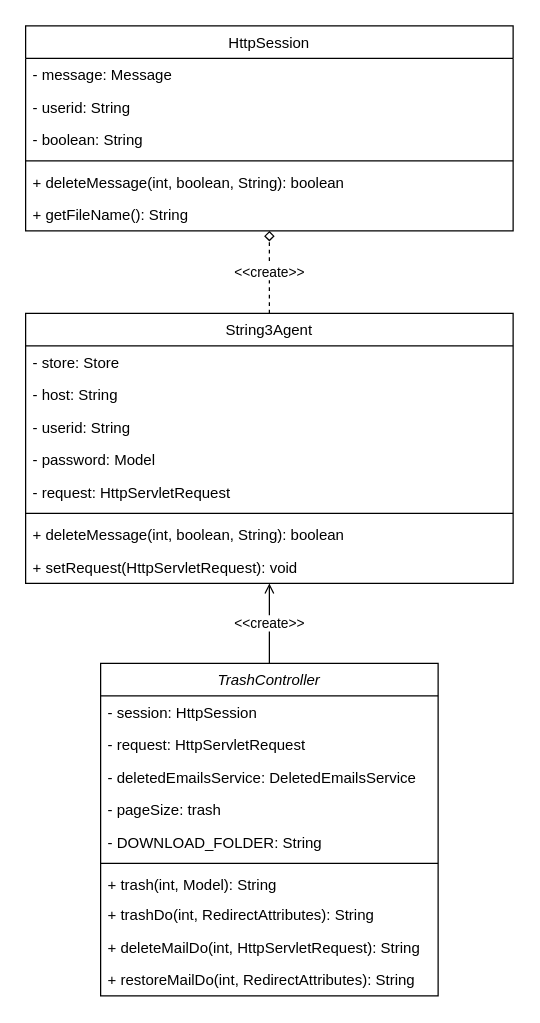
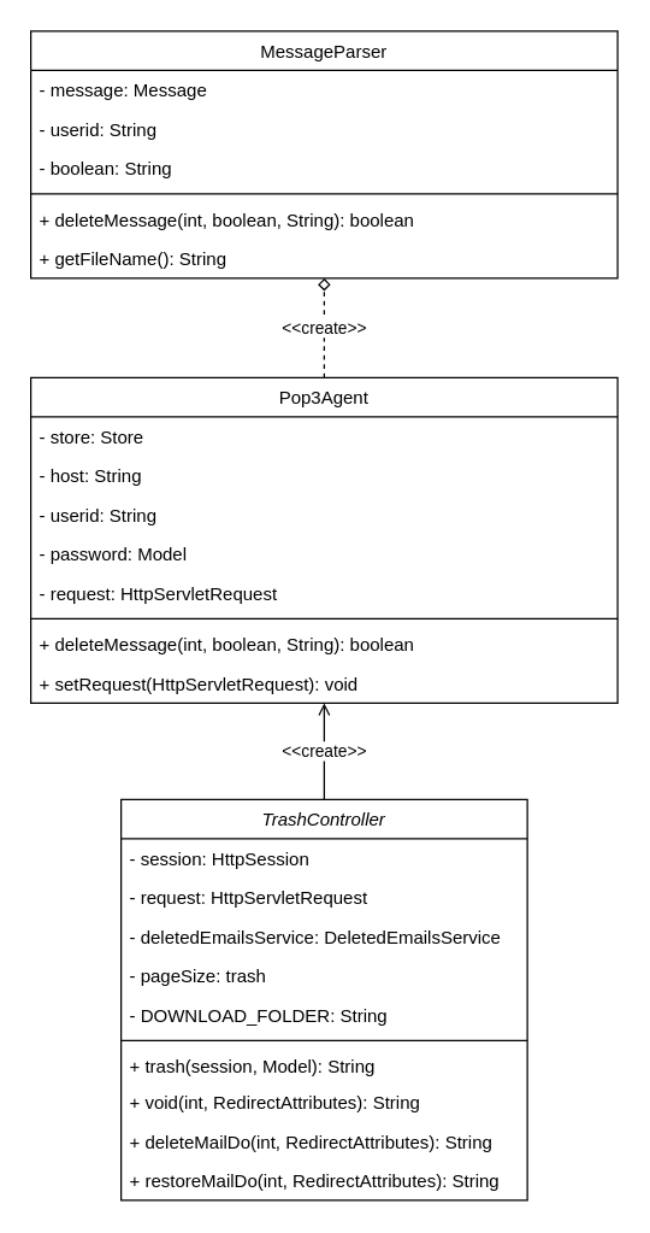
- <mxCell id="23" value="HttpSession" style="swimlane;fontStyle=0;align=center;verticalAlign=top;childLayout=stackLayout;horizontal=1;startSize=26;horizontalStack=0;resizeParent=1;resizeLast=0;collapsible=1;marginBottom=0;rounded=0;shadow=0;strokeWidth=1;" vertex="1" parent="1"><mxGeometry x="20" y="20" width="390" height="164" as="geometry"><mxRectangle x="340" y="380" width="170" height="26" as="alternateBounds" /></mxGeometry></mxCell>
+ <mxCell id="23" value="MessageParser" style="swimlane;fontStyle=0;align=center;verticalAlign=top;childLayout=stackLayout;horizontal=1;startSize=26;horizontalStack=0;resizeParent=1;resizeLast=0;collapsible=1;marginBottom=0;rounded=0;shadow=0;strokeWidth=1;" vertex="1" parent="1"><mxGeometry x="20" y="20" width="390" height="164" as="geometry"><mxRectangle x="340" y="380" width="170" height="26" as="alternateBounds" /></mxGeometry></mxCell>
- <mxCell id="3" value="String3Agent" style="swimlane;fontStyle=0;align=center;verticalAlign=top;childLayout=stackLayout;horizontal=1;startSize=26;horizontalStack=0;resizeParent=1;resizeLast=0;collapsible=1;marginBottom=0;rounded=0;shadow=0;strokeWidth=1;" parent="1" vertex="1"><mxGeometry x="20" y="250" width="390" height="216" as="geometry"><mxRectangle x="340" y="380" width="170" height="26" as="alternateBounds" /></mxGeometry></mxCell>
+ <mxCell id="3" value="Pop3Agent" style="swimlane;fontStyle=0;align=center;verticalAlign=top;childLayout=stackLayout;horizontal=1;startSize=26;horizontalStack=0;resizeParent=1;resizeLast=0;collapsible=1;marginBottom=0;rounded=0;shadow=0;strokeWidth=1;" parent="1" vertex="1"><mxGeometry x="20" y="250" width="390" height="216" as="geometry"><mxRectangle x="340" y="380" width="170" height="26" as="alternateBounds" /></mxGeometry></mxCell>
- <mxCell id="19" value="+ trash(int, Model): String" style="text;align=left;verticalAlign=top;spacingLeft=4;spacingRight=4;overflow=hidden;rotatable=0;points=[[0,0.5],[1,0.5]];portConstraint=eastwest;" parent="12" vertex="1"><mxGeometry y="164" width="270" height="24" as="geometry" /></mxCell>
+ <mxCell id="19" value="+ trash(session, Model): String" style="text;align=left;verticalAlign=top;spacingLeft=4;spacingRight=4;overflow=hidden;rotatable=0;points=[[0,0.5],[1,0.5]];portConstraint=eastwest;" parent="12" vertex="1"><mxGeometry y="164" width="270" height="24" as="geometry" /></mxCell>
- <mxCell id="20" value="+ trashDo(int, RedirectAttributes): String" style="text;align=left;verticalAlign=top;spacingLeft=4;spacingRight=4;overflow=hidden;rotatable=0;points=[[0,0.5],[1,0.5]];portConstraint=eastwest;" parent="12" vertex="1"><mxGeometry y="188" width="270" height="26" as="geometry" /></mxCell>
+ <mxCell id="20" value="+ void(int, RedirectAttributes): String" style="text;align=left;verticalAlign=top;spacingLeft=4;spacingRight=4;overflow=hidden;rotatable=0;points=[[0,0.5],[1,0.5]];portConstraint=eastwest;" parent="12" vertex="1"><mxGeometry y="188" width="270" height="26" as="geometry" /></mxCell>
- <mxCell id="21" value="+ deleteMailDo(int, HttpServletRequest): String" style="text;align=left;verticalAlign=top;spacingLeft=4;spacingRight=4;overflow=hidden;rotatable=0;points=[[0,0.5],[1,0.5]];portConstraint=eastwest;" parent="12" vertex="1"><mxGeometry y="214" width="270" height="26" as="geometry" /></mxCell>
+ <mxCell id="21" value="+ deleteMailDo(int, RedirectAttributes): String" style="text;align=left;verticalAlign=top;spacingLeft=4;spacingRight=4;overflow=hidden;rotatable=0;points=[[0,0.5],[1,0.5]];portConstraint=eastwest;" parent="12" vertex="1"><mxGeometry y="214" width="270" height="26" as="geometry" /></mxCell>
